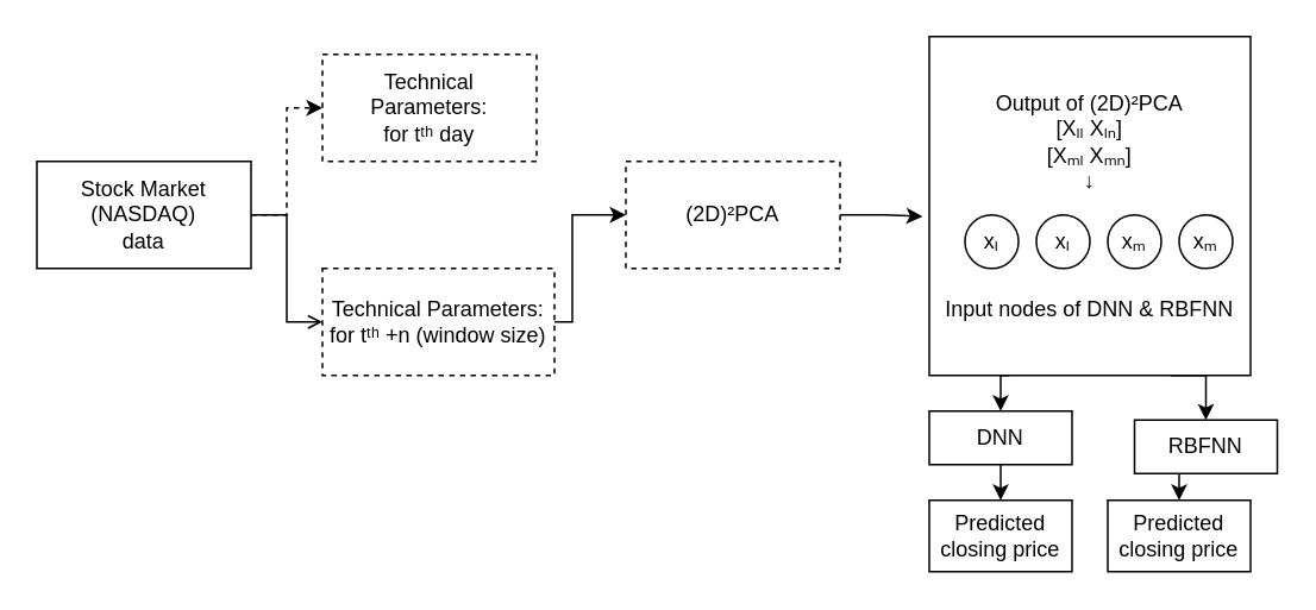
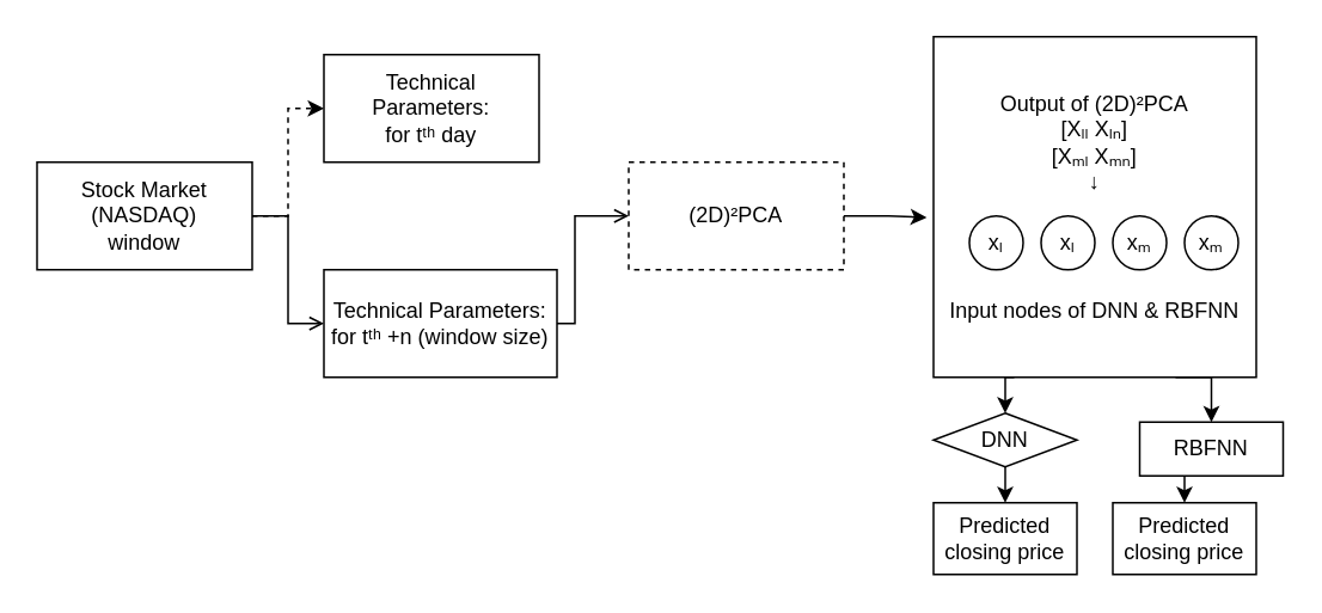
- <mxCell id="5" value="Technical Parameters:&lt;br&gt;for tᵗʰ day&lt;br&gt;" style="rounded=0;whiteSpace=wrap;html=1;dashed=1;" vertex="1" parent="1"><mxGeometry x="180" y="30" width="120" height="60" as="geometry" /></mxCell>
+ <mxCell id="5" value="Technical Parameters:&lt;br&gt;for tᵗʰ day&lt;br&gt;" style="rounded=0;whiteSpace=wrap;html=1;" vertex="1" parent="1"><mxGeometry x="180" y="30" width="120" height="60" as="geometry" /></mxCell>
- <mxCell id="4" value="Stock Market&lt;br&gt;(NASDAQ)&lt;br&gt;data" style="rounded=0;whiteSpace=wrap;html=1;" vertex="1" parent="1"><mxGeometry x="20" y="90" width="120" height="60" as="geometry" /></mxCell>
+ <mxCell id="4" value="Stock Market&lt;br&gt;(NASDAQ)&lt;br&gt;window" style="rounded=0;whiteSpace=wrap;html=1;" vertex="1" parent="1"><mxGeometry x="20" y="90" width="120" height="60" as="geometry" /></mxCell>
- <mxCell id="6" style="edgeStyle=orthogonalEdgeStyle;rounded=0;orthogonalLoop=1;jettySize=auto;html=1;exitX=1;exitY=0.5;exitDx=0;exitDy=0;entryX=0;entryY=0.5;entryDx=0;entryDy=0;" edge="1" parent="1" source="7" target="9"><mxGeometry relative="1" as="geometry"><Array as="points"><mxPoint x="320" y="180" /><mxPoint x="320" y="120" /></Array></mxGeometry></mxCell>
+ <mxCell id="6" style="edgeStyle=orthogonalEdgeStyle;rounded=0;orthogonalLoop=1;jettySize=auto;html=1;exitX=1;exitY=0.5;exitDx=0;exitDy=0;entryX=0;entryY=0.5;entryDx=0;entryDy=0;endArrow=open;" edge="1" parent="1" source="7" target="9"><mxGeometry relative="1" as="geometry"><Array as="points"><mxPoint x="320" y="180" /><mxPoint x="320" y="120" /></Array></mxGeometry></mxCell>
- <mxCell id="7" value="Technical Parameters:&lt;br&gt;for tᵗʰ +n (window size)" style="rounded=0;whiteSpace=wrap;html=1;dashed=1;" vertex="1" parent="1"><mxGeometry x="180" y="150" width="130" height="60" as="geometry" /></mxCell>
+ <mxCell id="7" value="Technical Parameters:&lt;br&gt;for tᵗʰ +n (window size)" style="rounded=0;whiteSpace=wrap;html=1;" vertex="1" parent="1"><mxGeometry x="180" y="150" width="130" height="60" as="geometry" /></mxCell>
- <mxCell id="18" value="DNN" style="rounded=0;whiteSpace=wrap;html=1;" vertex="1" parent="1"><mxGeometry x="520" y="230" width="80" height="30" as="geometry" /></mxCell>
+ <mxCell id="18" value="DNN" style="rhombus;whiteSpace=wrap;html=1;" vertex="1" parent="1"><mxGeometry x="520" y="230" width="80" height="30" as="geometry" /></mxCell>
